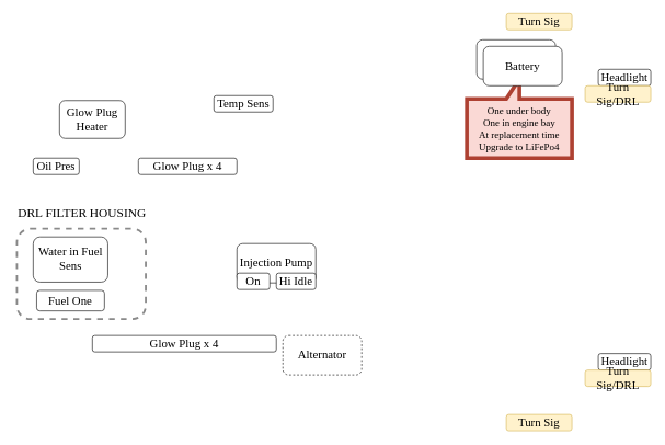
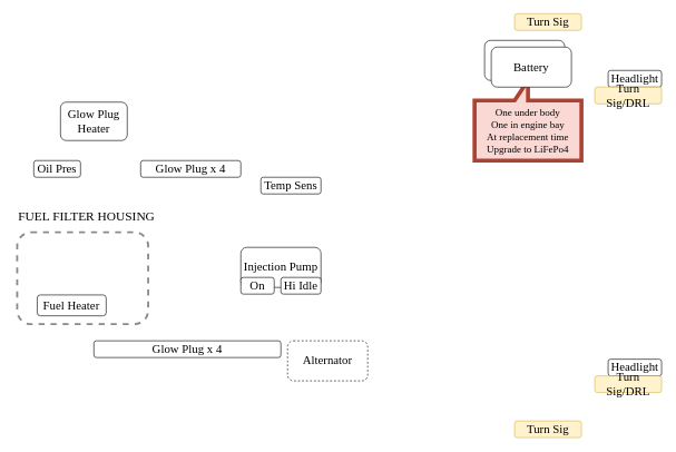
- <mxCell id="7" value="Temp Sens" style="rounded=1;whiteSpace=wrap;html=1;fontFamily=League Spartan;fontSource=https%3A%2F%2Ffonts.googleapis.com%2Fcss%3Ffamily%3DLeague%2BSpartan;fontSize=18;" vertex="1" parent="1"><mxGeometry x="325" y="145" width="90" height="25" as="geometry" /></mxCell>
+ <mxCell id="7" value="Temp Sens" style="rounded=1;whiteSpace=wrap;html=1;fontFamily=League Spartan;fontSource=https%3A%2F%2Ffonts.googleapis.com%2Fcss%3Ffamily%3DLeague%2BSpartan;fontSize=18;" vertex="1" parent="1"><mxGeometry x="390" y="265" width="90" height="25" as="geometry" /></mxCell>
- <mxCell id="21" value="&lt;div style=&quot;&quot;&gt;&lt;span style=&quot;background-color: initial;&quot;&gt;DRL FILTER HOUSING&lt;/span&gt;&lt;/div&gt;" style="text;html=1;align=left;verticalAlign=middle;resizable=0;points=[];autosize=1;strokeColor=none;fillColor=none;fontSize=19;fontFamily=League Spartan;" vertex="1" parent="19"><mxGeometry x="5.16" width="200" height="40" as="geometry" /></mxCell>
+ <mxCell id="21" value="&lt;div style=&quot;&quot;&gt;&lt;span style=&quot;background-color: initial;&quot;&gt;FUEL FILTER HOUSING&lt;/span&gt;&lt;/div&gt;" style="text;html=1;align=left;verticalAlign=middle;resizable=0;points=[];autosize=1;strokeColor=none;fillColor=none;fontSize=19;fontFamily=League Spartan;" vertex="1" parent="19"><mxGeometry x="5.16" width="200" height="40" as="geometry" /></mxCell>
- <mxCell id="17" value="Water in Fuel Sens" style="rounded=1;whiteSpace=wrap;html=1;fontFamily=League Spartan;fontSource=https%3A%2F%2Ffonts.googleapis.com%2Fcss%3Ffamily%3DLeague%2BSpartan;fontSize=18;" vertex="1" parent="16"><mxGeometry width="113.548" height="68.75" as="geometry" /></mxCell>
- <mxCell id="18" value="Fuel One" style="rounded=1;whiteSpace=wrap;html=1;fontFamily=League Spartan;fontSource=https%3A%2F%2Ffonts.googleapis.com%2Fcss%3Ffamily%3DLeague%2BSpartan;fontSize=18;" vertex="1" parent="16"><mxGeometry x="5.161" y="81.25" width="103.226" height="31.25" as="geometry" /></mxCell>
+ <mxCell id="18" value="Fuel Heater" style="rounded=1;whiteSpace=wrap;html=1;fontFamily=League Spartan;fontSource=https%3A%2F%2Ffonts.googleapis.com%2Fcss%3Ffamily%3DLeague%2BSpartan;fontSize=18;" vertex="1" parent="16"><mxGeometry x="5.161" y="81.25" width="103.226" height="31.25" as="geometry" /></mxCell>
